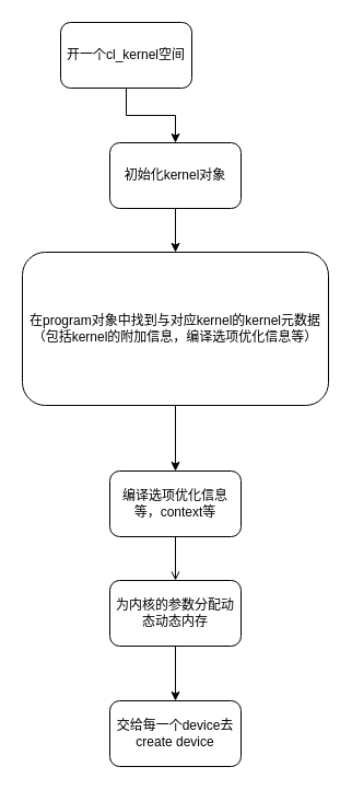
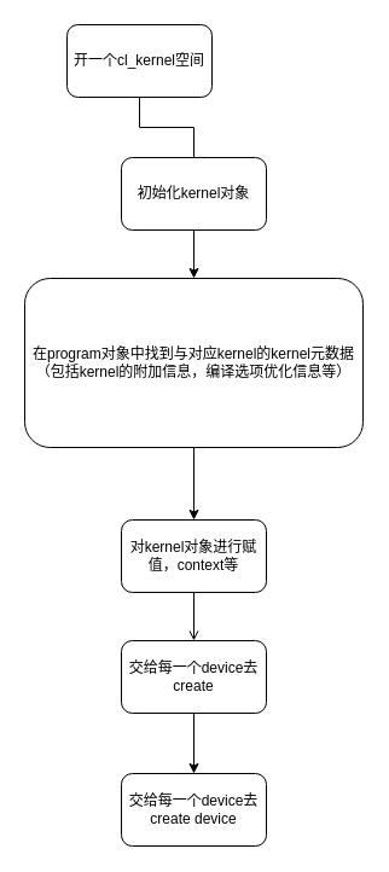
- <mxCell id="2" value="" style="edgeStyle=orthogonalEdgeStyle;rounded=0;orthogonalLoop=1;jettySize=auto;html=1;" edge="1" parent="1" source="3" target="5"><mxGeometry relative="1" as="geometry" /></mxCell>
+ <mxCell id="2" value="" style="edgeStyle=orthogonalEdgeStyle;rounded=0;orthogonalLoop=1;jettySize=auto;html=1;endArrow=none;" edge="1" parent="1" source="3" target="5"><mxGeometry relative="1" as="geometry" /></mxCell>
- <mxCell id="9" value="编译选项优化信息等，context等" style="whiteSpace=wrap;html=1;rounded=1;" vertex="1" parent="1"><mxGeometry x="100" y="430" width="120" height="60" as="geometry" /></mxCell>
+ <mxCell id="9" value="对kernel对象进行赋值，context等" style="whiteSpace=wrap;html=1;rounded=1;" vertex="1" parent="1"><mxGeometry x="100" y="430" width="120" height="60" as="geometry" /></mxCell>
- <mxCell id="11" value="为内核的参数分配动态动态内存" style="whiteSpace=wrap;html=1;rounded=1;" vertex="1" parent="1"><mxGeometry x="100" y="530" width="120" height="60" as="geometry" /></mxCell>
+ <mxCell id="11" value="交给每一个device去create" style="whiteSpace=wrap;html=1;rounded=1;" vertex="1" parent="1"><mxGeometry x="100" y="530" width="120" height="60" as="geometry" /></mxCell>
